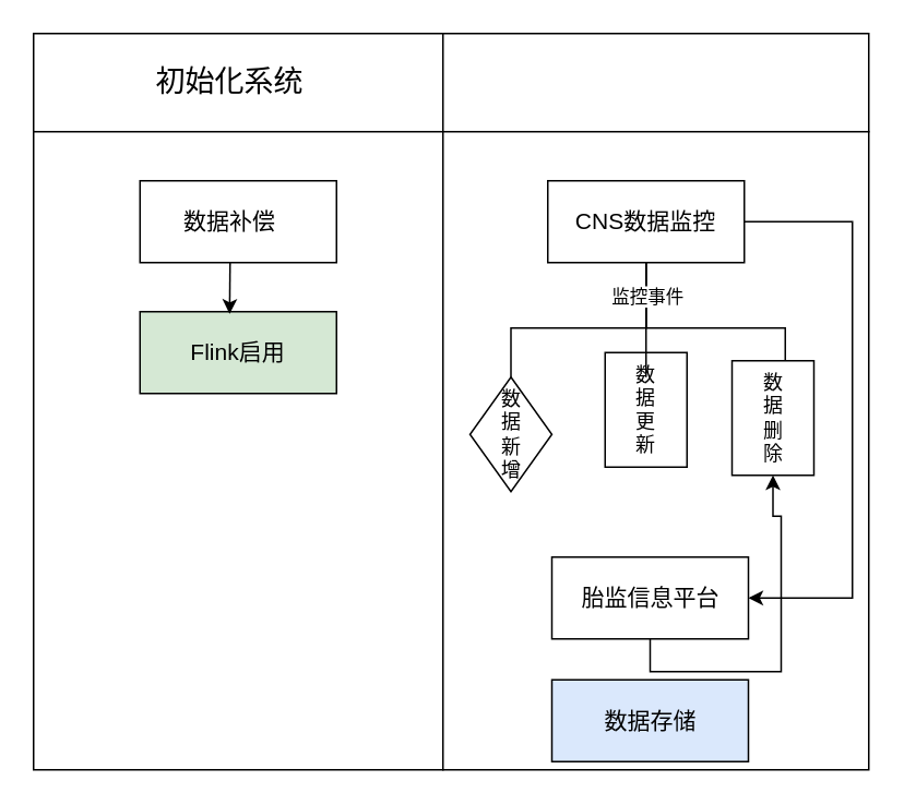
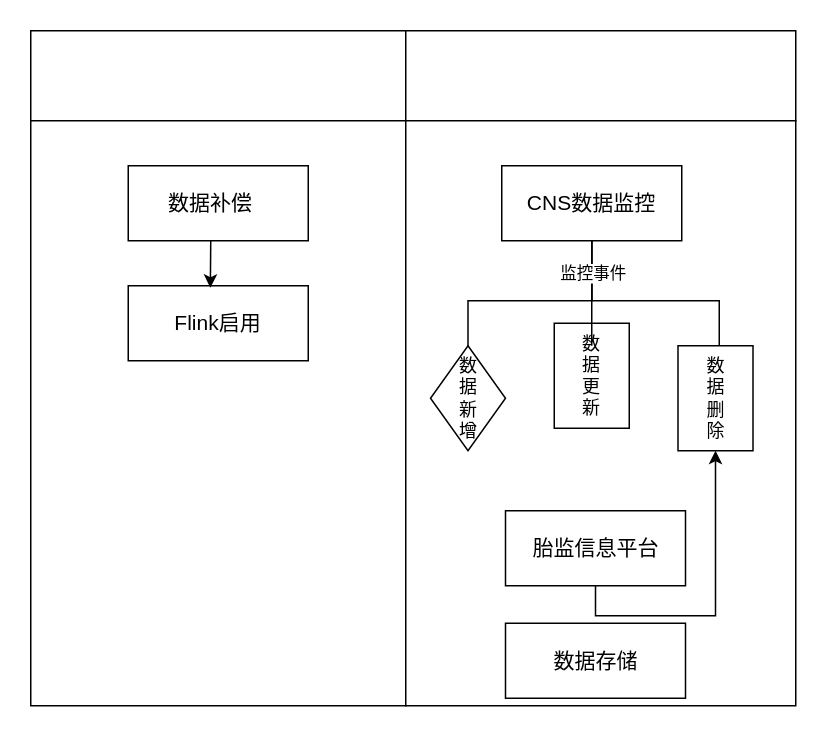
- <mxCell id="6" value="初始化系统" style="text;html=1;strokeColor=none;fillColor=none;align=center;verticalAlign=middle;whiteSpace=wrap;rounded=0;strokeWidth=1;fontSize=18;" vertex="1" parent="1"><mxGeometry x="70" y="35" width="140" height="30" as="geometry" /></mxCell>
- <mxCell id="9" value="&lt;font style=&quot;font-size: 14px;&quot;&gt;Flink启用&lt;/font&gt;" style="rounded=0;whiteSpace=wrap;html=1;fillColor=#d5e8d4;" vertex="1" parent="1"><mxGeometry x="85" y="190" width="120" height="50" as="geometry" /></mxCell>
+ <mxCell id="9" value="&lt;font style=&quot;font-size: 14px;&quot;&gt;Flink启用&lt;/font&gt;" style="rounded=0;whiteSpace=wrap;html=1;" vertex="1" parent="1"><mxGeometry x="85" y="190" width="120" height="50" as="geometry" /></mxCell>
- <mxCell id="20" style="edgeStyle=orthogonalEdgeStyle;rounded=0;orthogonalLoop=1;jettySize=auto;html=1;entryX=1;entryY=0.5;entryDx=0;entryDy=0;exitX=1;exitY=0.5;exitDx=0;exitDy=0;" edge="1" parent="1" source="10" target="19"><mxGeometry relative="1" as="geometry"><mxPoint x="215" y="225" as="sourcePoint" /><mxPoint x="344" y="145" as="targetPoint" /><Array as="points"><mxPoint x="520" y="135" /><mxPoint x="520" y="365" /></Array></mxGeometry></mxCell>
- <mxCell id="12" value="数&lt;br&gt;据&lt;br&gt;删&lt;br&gt;除" style="rounded=0;whiteSpace=wrap;html=1;" vertex="1" parent="1"><mxGeometry x="446.5" y="220" width="50" height="70" as="geometry" /></mxCell>
+ <mxCell id="12" value="数&lt;br&gt;据&lt;br&gt;删&lt;br&gt;除" style="rounded=0;whiteSpace=wrap;html=1;" vertex="1" parent="1"><mxGeometry x="451.5" y="230" width="50" height="70" as="geometry" /></mxCell>
- <mxCell id="21" value="&lt;span style=&quot;font-size: 14px;&quot;&gt;数据存储&lt;/span&gt;" style="rounded=0;whiteSpace=wrap;html=1;fillColor=#dae8fc;" vertex="1" parent="1"><mxGeometry x="336.5" y="415" width="120" height="50" as="geometry" /></mxCell>
+ <mxCell id="21" value="&lt;span style=&quot;font-size: 14px;&quot;&gt;数据存储&lt;/span&gt;" style="rounded=0;whiteSpace=wrap;html=1;" vertex="1" parent="1"><mxGeometry x="336.5" y="415" width="120" height="50" as="geometry" /></mxCell>
